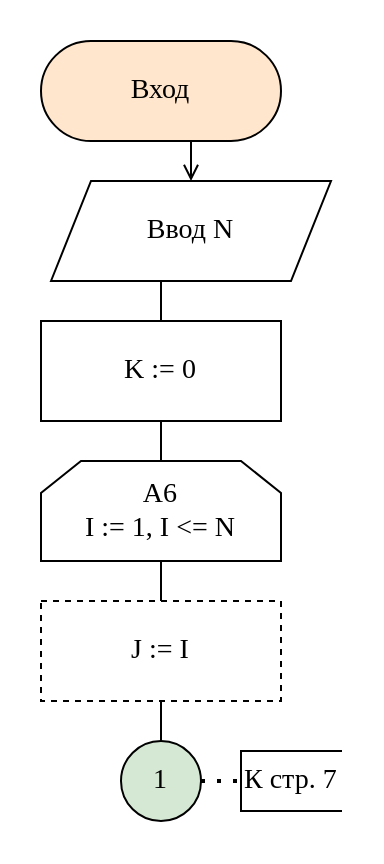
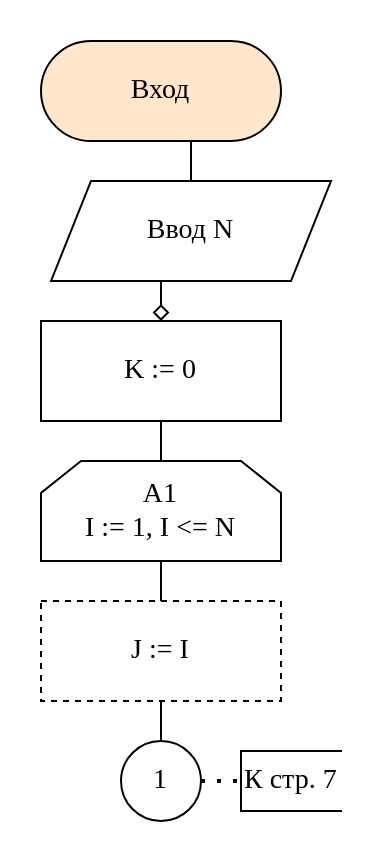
- <mxCell id="2" style="edgeStyle=orthogonalEdgeStyle;rounded=0;orthogonalLoop=1;jettySize=auto;html=1;exitX=0.5;exitY=1;exitDx=0;exitDy=0;entryX=0.5;entryY=0;entryDx=0;entryDy=0;endArrow=open;endFill=0;fontFamily=Times New Roman;fontSize=14;" parent="1" source="3" target="5" edge="1"><mxGeometry relative="1" as="geometry" /></mxCell>
+ <mxCell id="2" style="edgeStyle=orthogonalEdgeStyle;rounded=0;orthogonalLoop=1;jettySize=auto;html=1;exitX=0.5;exitY=1;exitDx=0;exitDy=0;entryX=0.5;entryY=0;entryDx=0;entryDy=0;endArrow=none;endFill=0;fontFamily=Times New Roman;fontSize=14;" parent="1" source="3" target="5" edge="1"><mxGeometry relative="1" as="geometry" /></mxCell>
- <mxCell id="4" style="edgeStyle=orthogonalEdgeStyle;rounded=0;orthogonalLoop=1;jettySize=auto;html=1;exitX=0.5;exitY=1;exitDx=0;exitDy=0;entryX=0.5;entryY=0;entryDx=0;entryDy=0;endArrow=none;endFill=0;fontFamily=Times New Roman;fontSize=14;" parent="1" source="5" target="7" edge="1"><mxGeometry relative="1" as="geometry" /></mxCell>
+ <mxCell id="4" style="edgeStyle=orthogonalEdgeStyle;rounded=0;orthogonalLoop=1;jettySize=auto;html=1;exitX=0.5;exitY=1;exitDx=0;exitDy=0;entryX=0.5;entryY=0;entryDx=0;entryDy=0;endArrow=diamond;endFill=0;fontFamily=Times New Roman;fontSize=14;" parent="1" source="5" target="7" edge="1"><mxGeometry relative="1" as="geometry" /></mxCell>
- <mxCell id="9" value="А6&lt;br style=&quot;font-size: 14px;&quot;&gt;I := 1, I &amp;lt;= N" style="shape=loopLimit;whiteSpace=wrap;html=1;fontFamily=Times New Roman;fontSize=14;" parent="1" vertex="1"><mxGeometry x="20" y="230" width="120" height="50" as="geometry" /></mxCell>
+ <mxCell id="9" value="А1&lt;br style=&quot;font-size: 14px;&quot;&gt;I := 1, I &amp;lt;= N" style="shape=loopLimit;whiteSpace=wrap;html=1;fontFamily=Times New Roman;fontSize=14;" parent="1" vertex="1"><mxGeometry x="20" y="230" width="120" height="50" as="geometry" /></mxCell>
- <mxCell id="12" value="&lt;font style=&quot;font-size: 14px&quot; face=&quot;Times New Roman&quot;&gt;1&lt;/font&gt;" style="ellipse;whiteSpace=wrap;html=1;aspect=fixed;fillColor=#d5e8d4;" vertex="1" parent="1"><mxGeometry x="60" y="370" width="40" height="40" as="geometry" /></mxCell>
+ <mxCell id="12" value="&lt;font style=&quot;font-size: 14px&quot; face=&quot;Times New Roman&quot;&gt;1&lt;/font&gt;" style="ellipse;whiteSpace=wrap;html=1;aspect=fixed;" vertex="1" parent="1"><mxGeometry x="60" y="370" width="40" height="40" as="geometry" /></mxCell>
